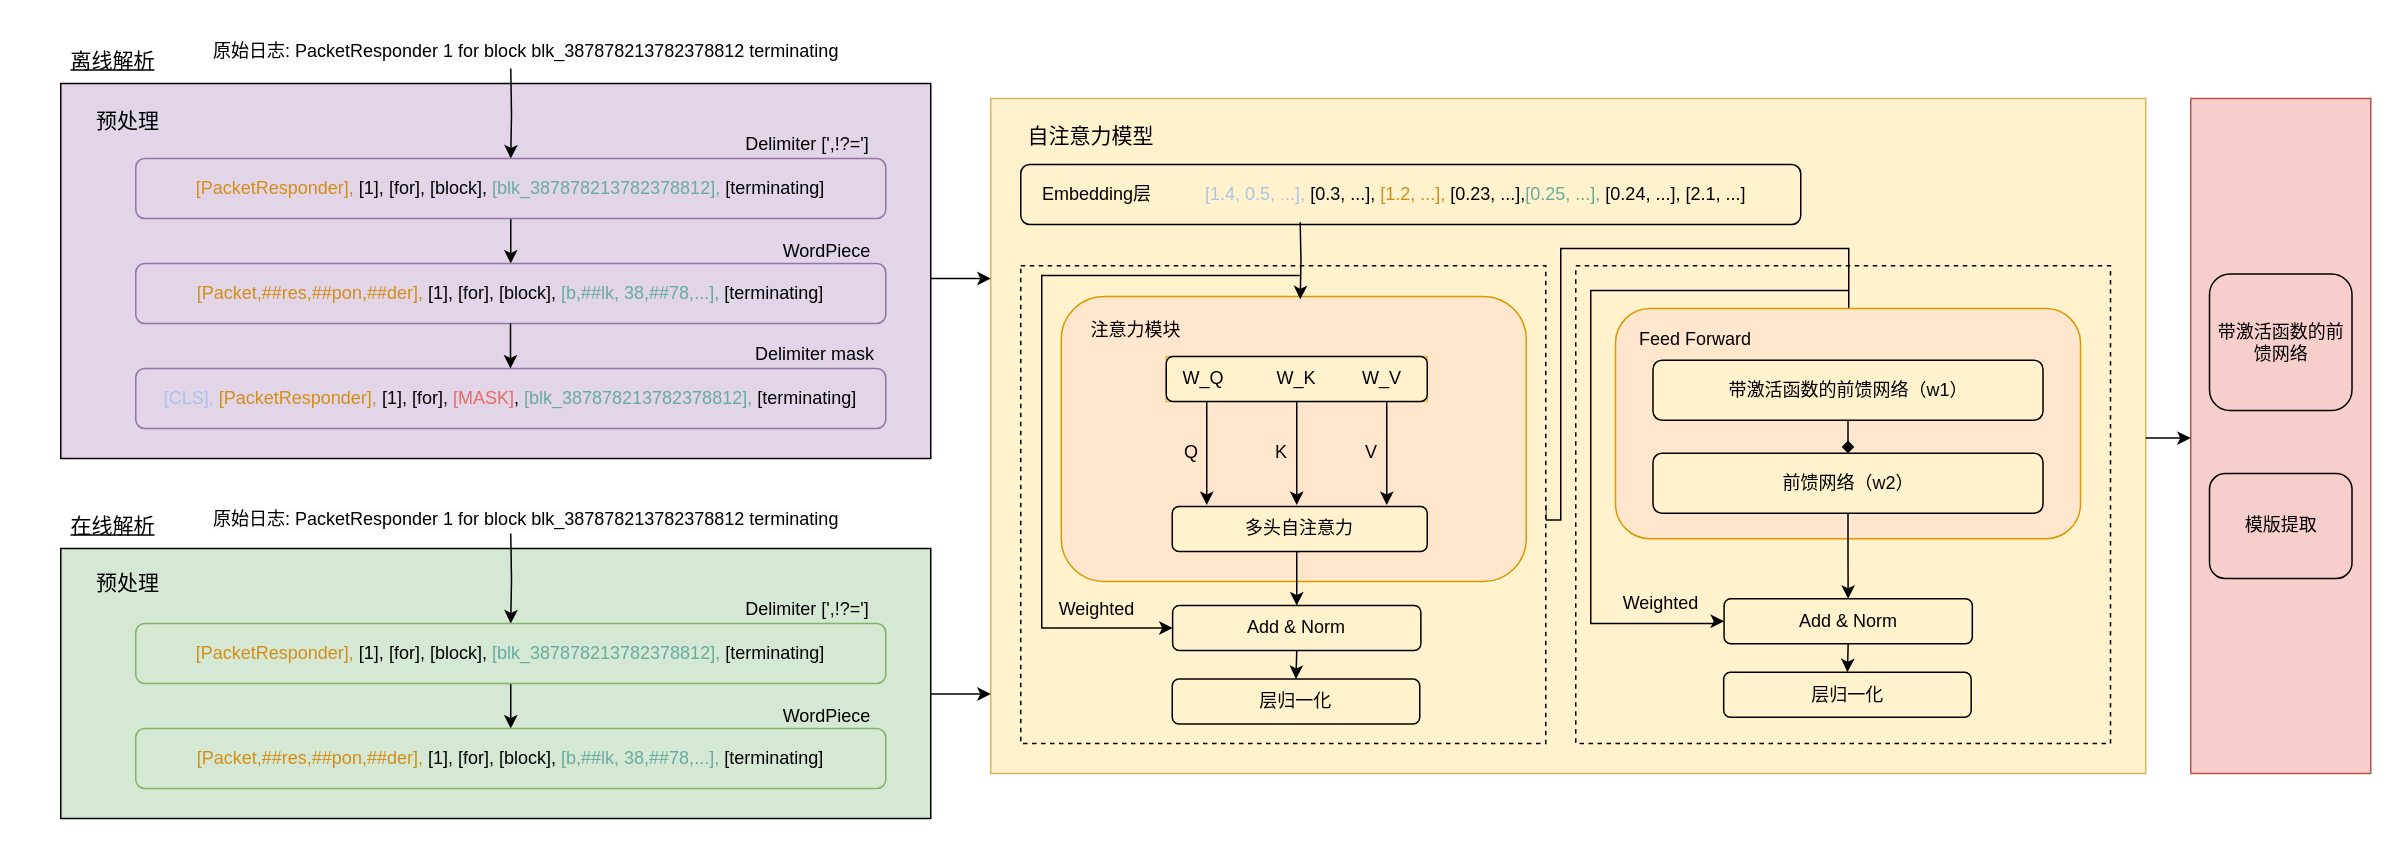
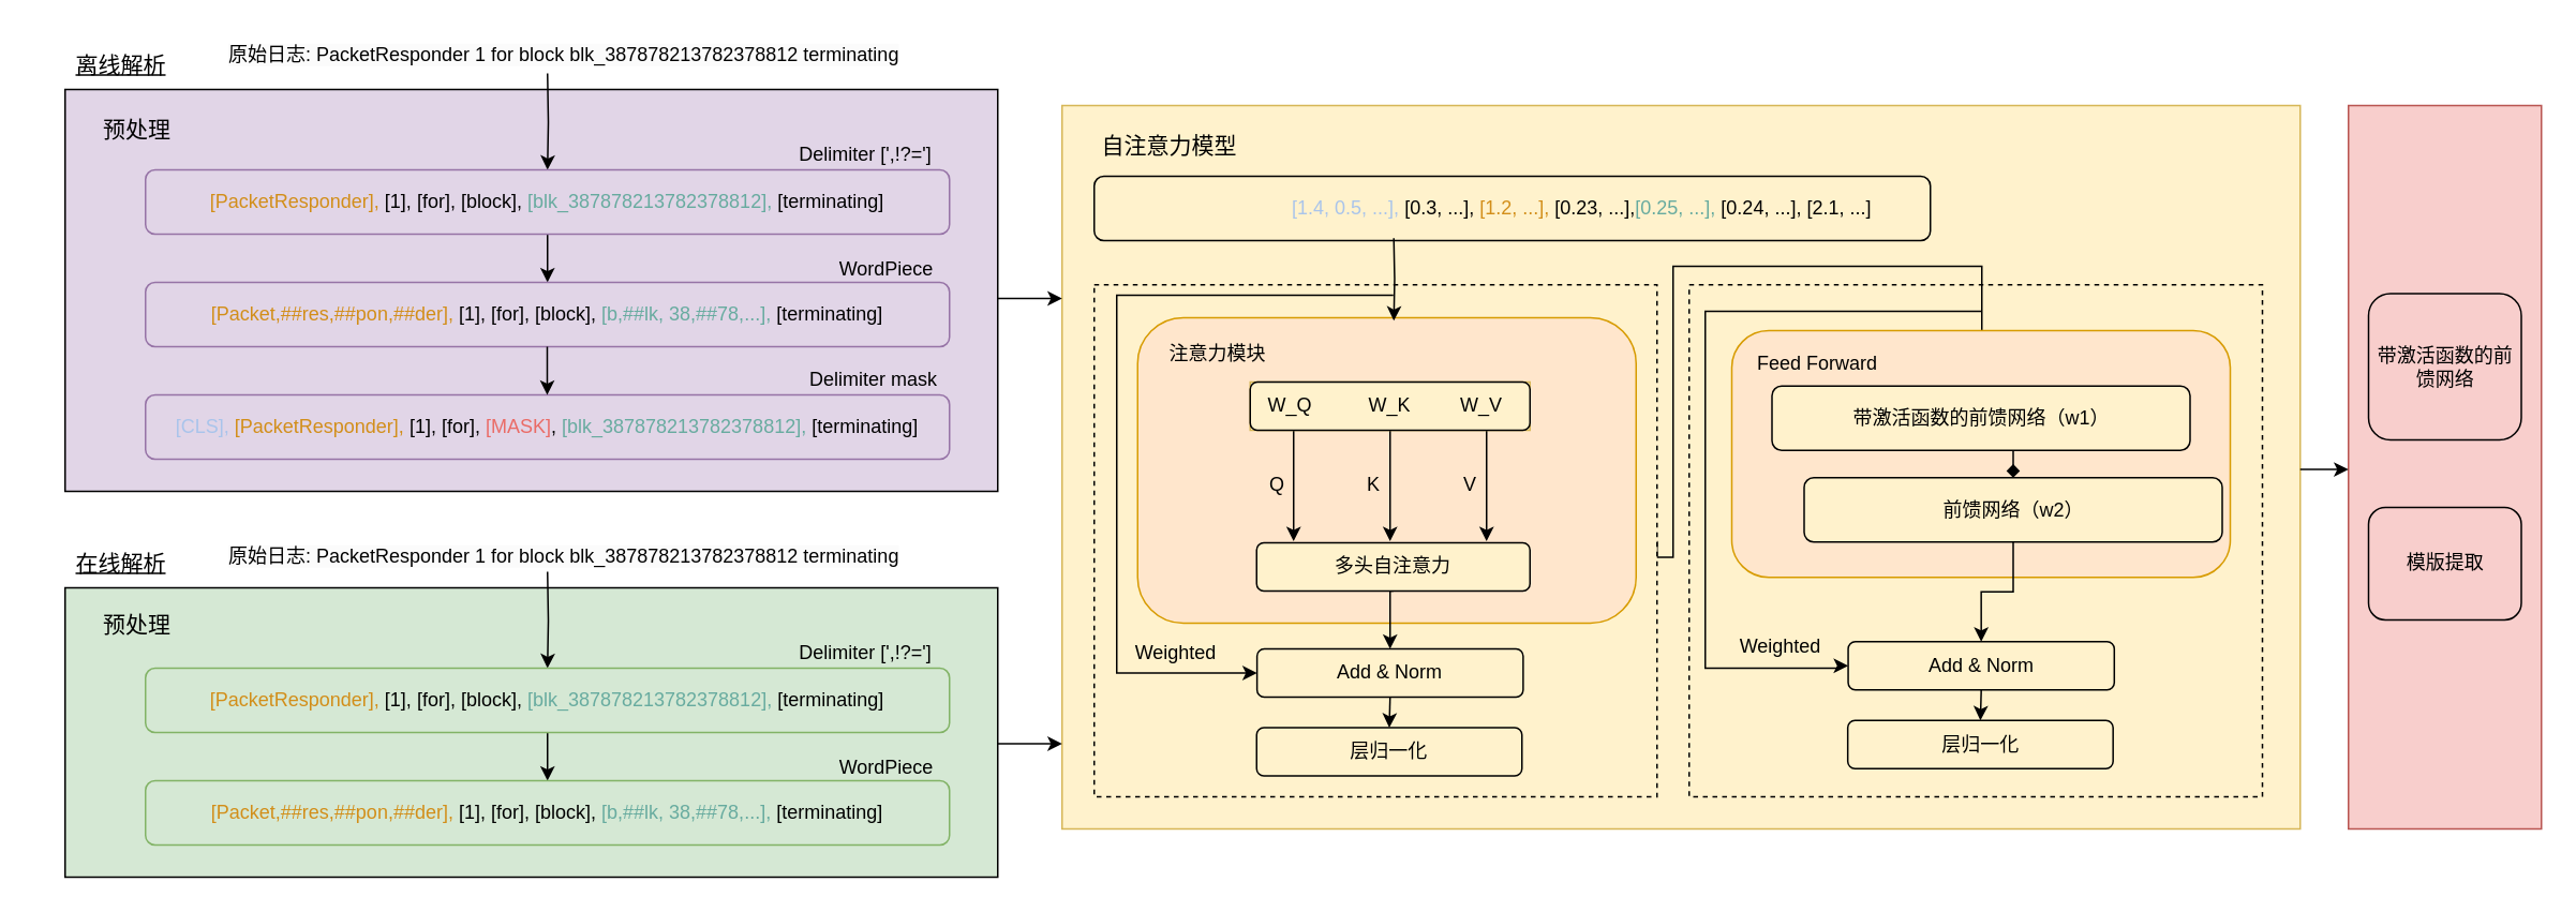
- <mxCell id="29" value="Embedding层" style="text;html=1;align=center;verticalAlign=middle;whiteSpace=wrap;rounded=0;" vertex="1" parent="1"><mxGeometry x="681.25" y="114" width="100" height="30" as="geometry" /></mxCell>
- <mxCell id="55" value="前馈网络（w2）" style="rounded=1;whiteSpace=wrap;html=1;fillColor=#fff2cc;strokeColor=#000000;" vertex="1" parent="1"><mxGeometry x="1101.5" y="301.5" width="260" height="40" as="geometry" /></mxCell>
+ <mxCell id="55" value="前馈网络（w2）" style="rounded=1;whiteSpace=wrap;html=1;fillColor=#fff2cc;strokeColor=#000000;" vertex="1" parent="1"><mxGeometry x="1121.5" y="296.5" width="260" height="40" as="geometry" /></mxCell>
